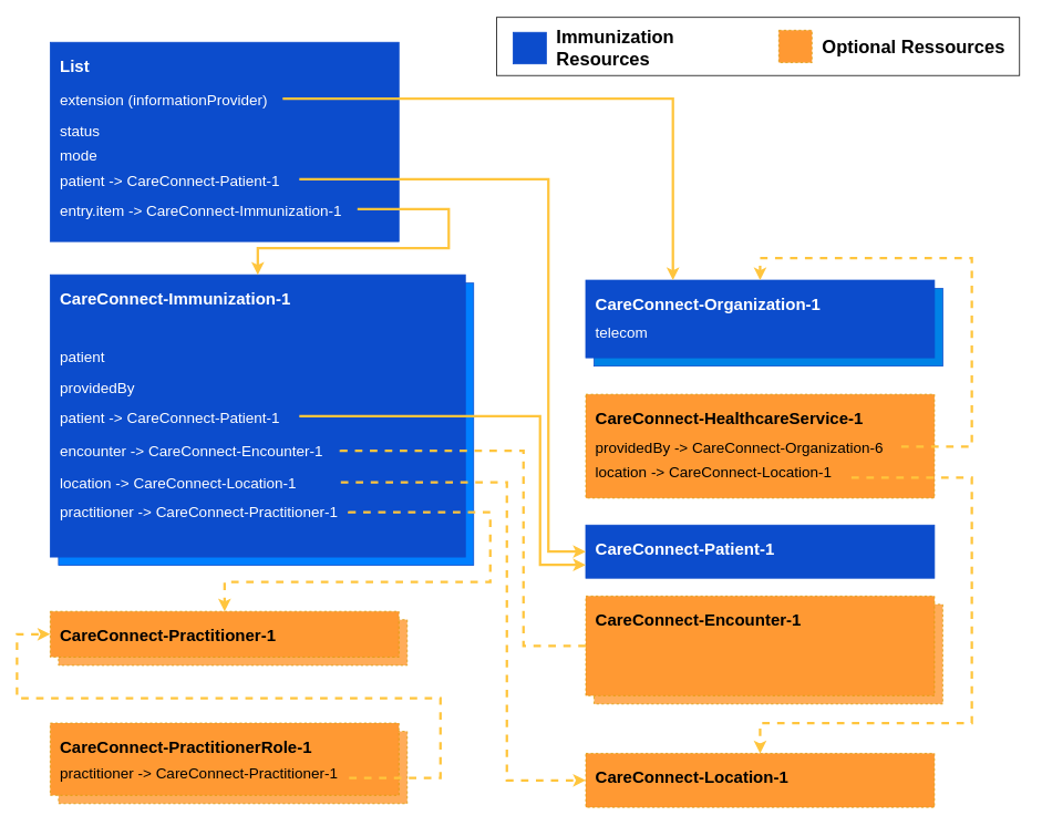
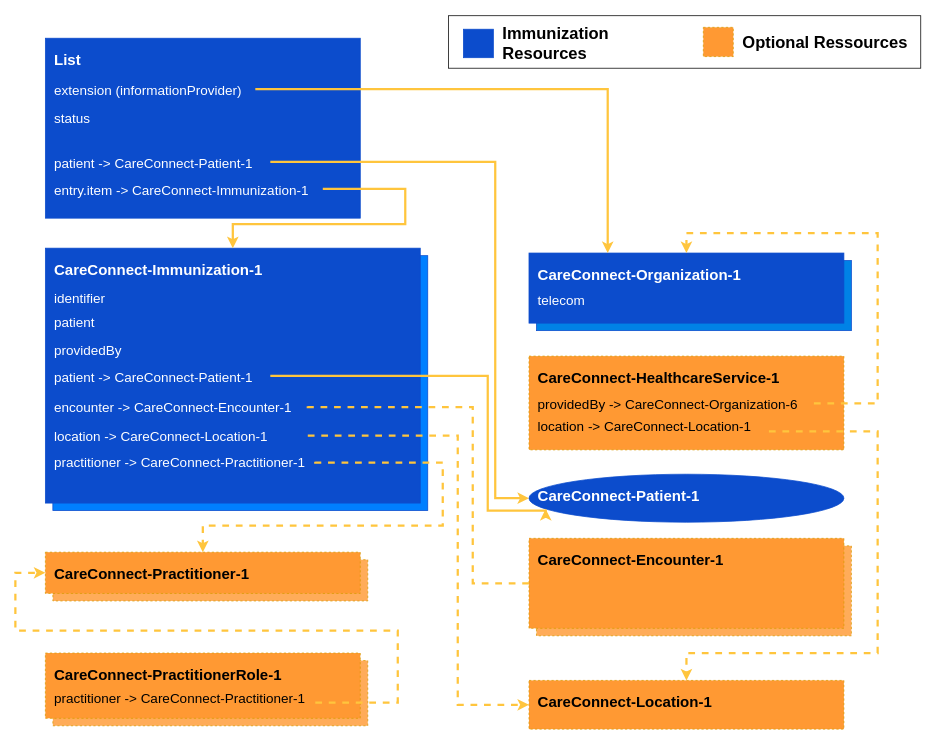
- <mxCell id="38" value="mode" style="text;html=1;fontSize=18;fontColor=#FFFFFF;" vertex="1" parent="1"><mxGeometry x="70" y="169.5" width="370" height="30" as="geometry" /></mxCell>
+ <mxCell id="12" value="identifier" style="text;html=1;fontSize=18;fontColor=#FFFFFF;" parent="1" vertex="1"><mxGeometry x="70" y="380.5" width="300" height="30" as="geometry" /></mxCell>
- <mxCell id="8" value="CareConnect-Patient-1&lt;br style=&quot;font-size: 20px&quot;&gt;" style="rounded=0;whiteSpace=wrap;html=1;fillColor=#0C4CCC;strokeColor=#0C4CCC;fontColor=#FFFFFF;verticalAlign=top;align=left;fontSize=20;spacingLeft=10;spacingTop=10;spacingBottom=10;spacingRight=10;fontStyle=1" parent="1" vertex="1"><mxGeometry x="705" y="631.5" width="420" height="64" as="geometry" /></mxCell>
+ <mxCell id="8" value="CareConnect-Patient-1&lt;br style=&quot;font-size: 20px&quot;&gt;" style="ellipse;whiteSpace=wrap;html=1;fillColor=#0C4CCC;strokeColor=#0C4CCC;fontColor=#FFFFFF;verticalAlign=top;align=left;fontSize=20;spacingLeft=10;spacingTop=10;spacingBottom=10;spacingRight=10;fontStyle=1;" parent="1" vertex="1"><mxGeometry x="705" y="631.5" width="420" height="64" as="geometry" /></mxCell>
